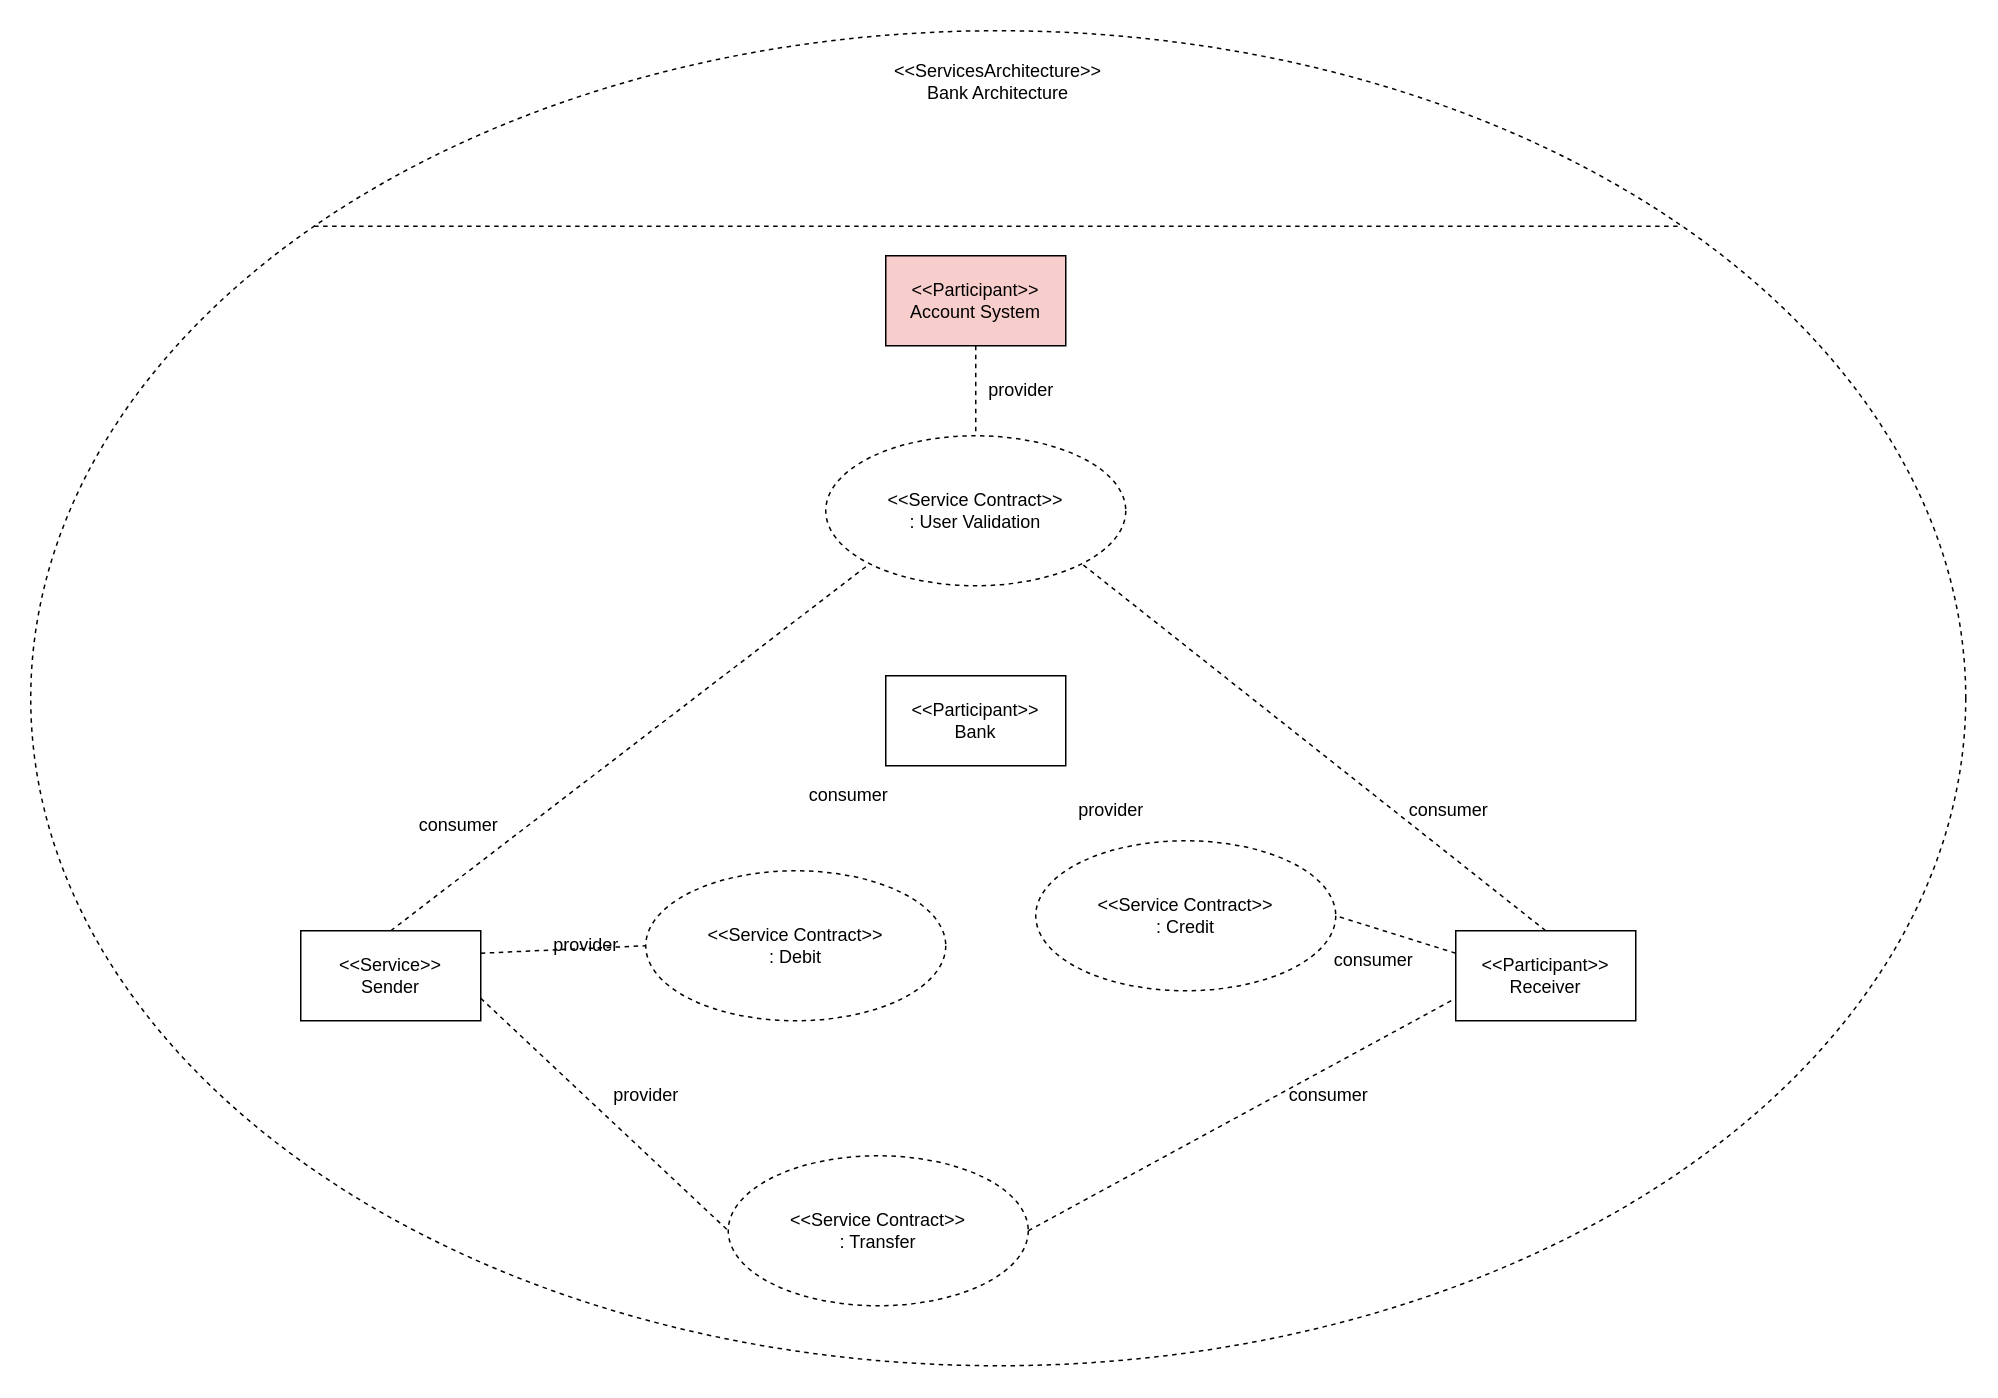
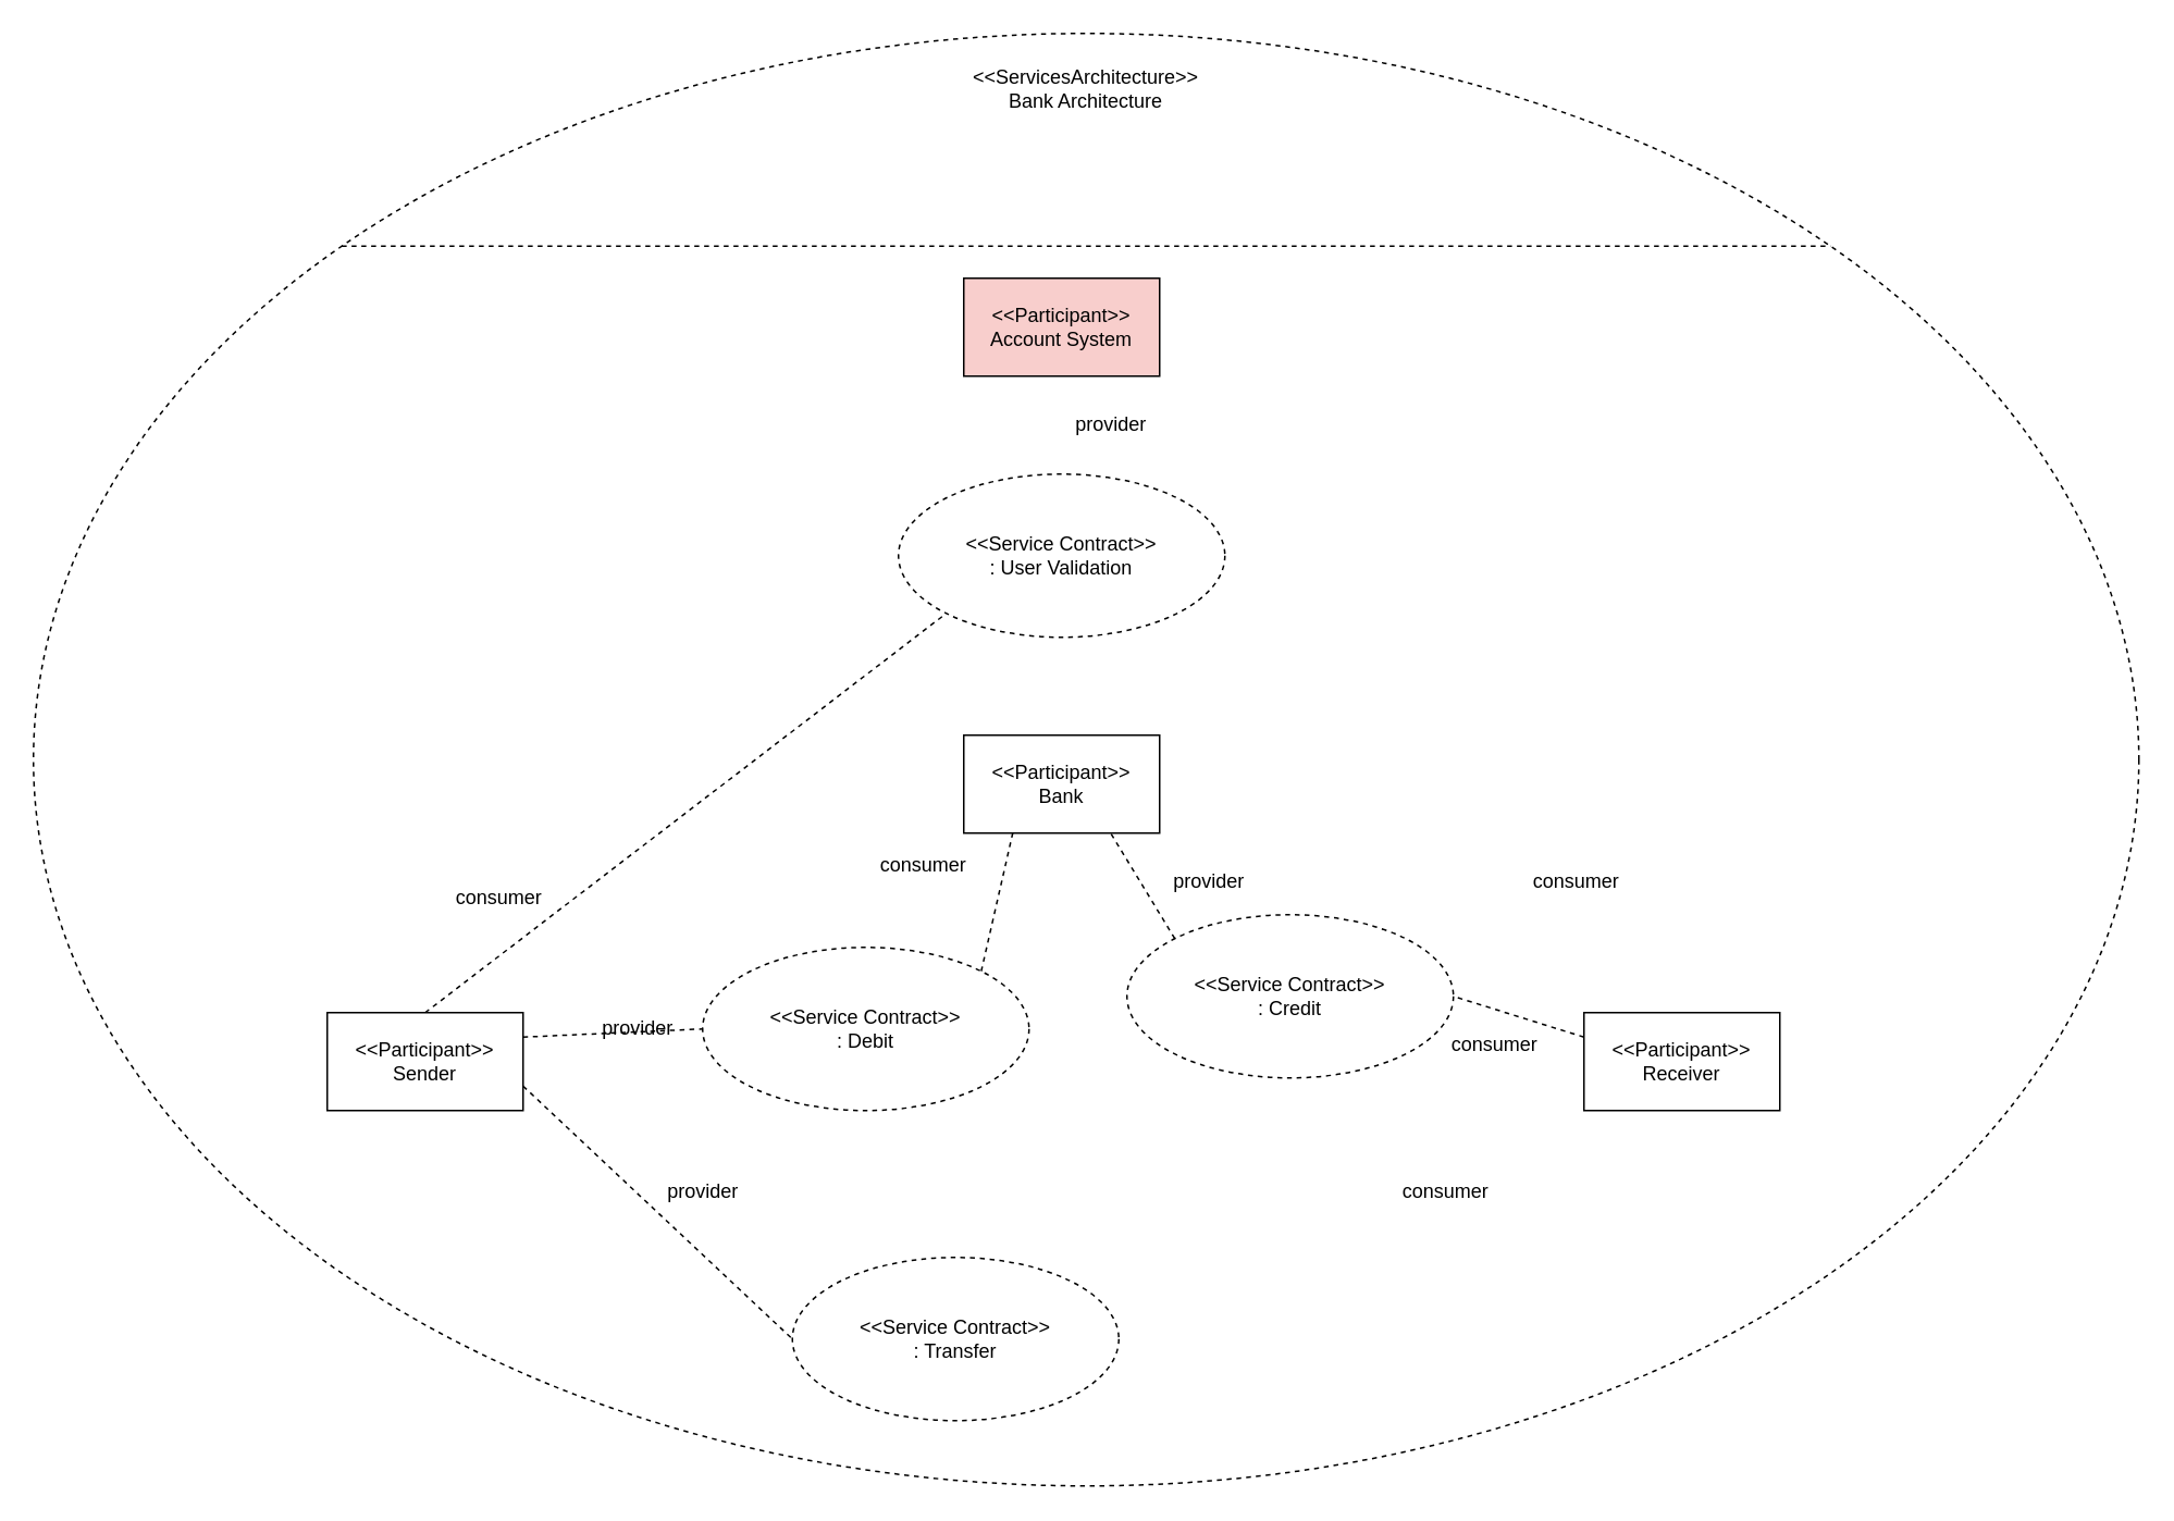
- <mxCell id="20" style="edgeStyle=none;rounded=0;orthogonalLoop=1;jettySize=auto;html=1;exitX=0.5;exitY=1;exitDx=0;exitDy=0;entryX=0.5;entryY=0;entryDx=0;entryDy=0;dashed=1;endArrow=none;endFill=0;" parent="1" source="21" target="22" edge="1"><mxGeometry relative="1" as="geometry" /></mxCell>
- <mxCell id="8" style="edgeStyle=none;rounded=0;orthogonalLoop=1;jettySize=auto;html=1;exitX=0.5;exitY=0;exitDx=0;exitDy=0;entryX=1;entryY=1;entryDx=0;entryDy=0;dashed=1;endArrow=none;endFill=0;" edge="1" parent="1" source="9" target="22"><mxGeometry relative="1" as="geometry" /></mxCell>
+ <mxCell id="15" style="edgeStyle=none;rounded=0;orthogonalLoop=1;jettySize=auto;html=1;exitX=0;exitY=0;exitDx=0;exitDy=0;entryX=0.75;entryY=1;entryDx=0;entryDy=0;dashed=1;endArrow=none;endFill=0;" parent="1" source="16" target="17" edge="1"><mxGeometry relative="1" as="geometry"><mxPoint x="690" y="500" as="targetPoint" /></mxGeometry></mxCell>
+ <mxCell id="13" style="edgeStyle=none;rounded=0;orthogonalLoop=1;jettySize=auto;html=1;exitX=1;exitY=0;exitDx=0;exitDy=0;entryX=0.25;entryY=1;entryDx=0;entryDy=0;dashed=1;endArrow=none;endFill=0;" parent="1" source="14" target="17" edge="1"><mxGeometry relative="1" as="geometry" /></mxCell>
- <mxCell id="6" value="&amp;lt;&amp;lt;Service&amp;gt;&amp;gt;&lt;br&gt;Sender" style="rounded=0;whiteSpace=wrap;html=1;" parent="1" vertex="1"><mxGeometry x="200" y="620" width="120" height="60" as="geometry" /></mxCell>
+ <mxCell id="6" value="&amp;lt;&amp;lt;Participant&amp;gt;&amp;gt;&lt;br&gt;Sender" style="rounded=0;whiteSpace=wrap;html=1;" parent="1" vertex="1"><mxGeometry x="200" y="620" width="120" height="60" as="geometry" /></mxCell>
- <mxCell id="25" style="edgeStyle=none;rounded=0;orthogonalLoop=1;jettySize=auto;html=1;exitX=1;exitY=0.5;exitDx=0;exitDy=0;entryX=0;entryY=0.75;entryDx=0;entryDy=0;endArrow=none;endFill=0;dashed=1;" edge="1" parent="1" source="26" target="9"><mxGeometry relative="1" as="geometry" /></mxCell>
